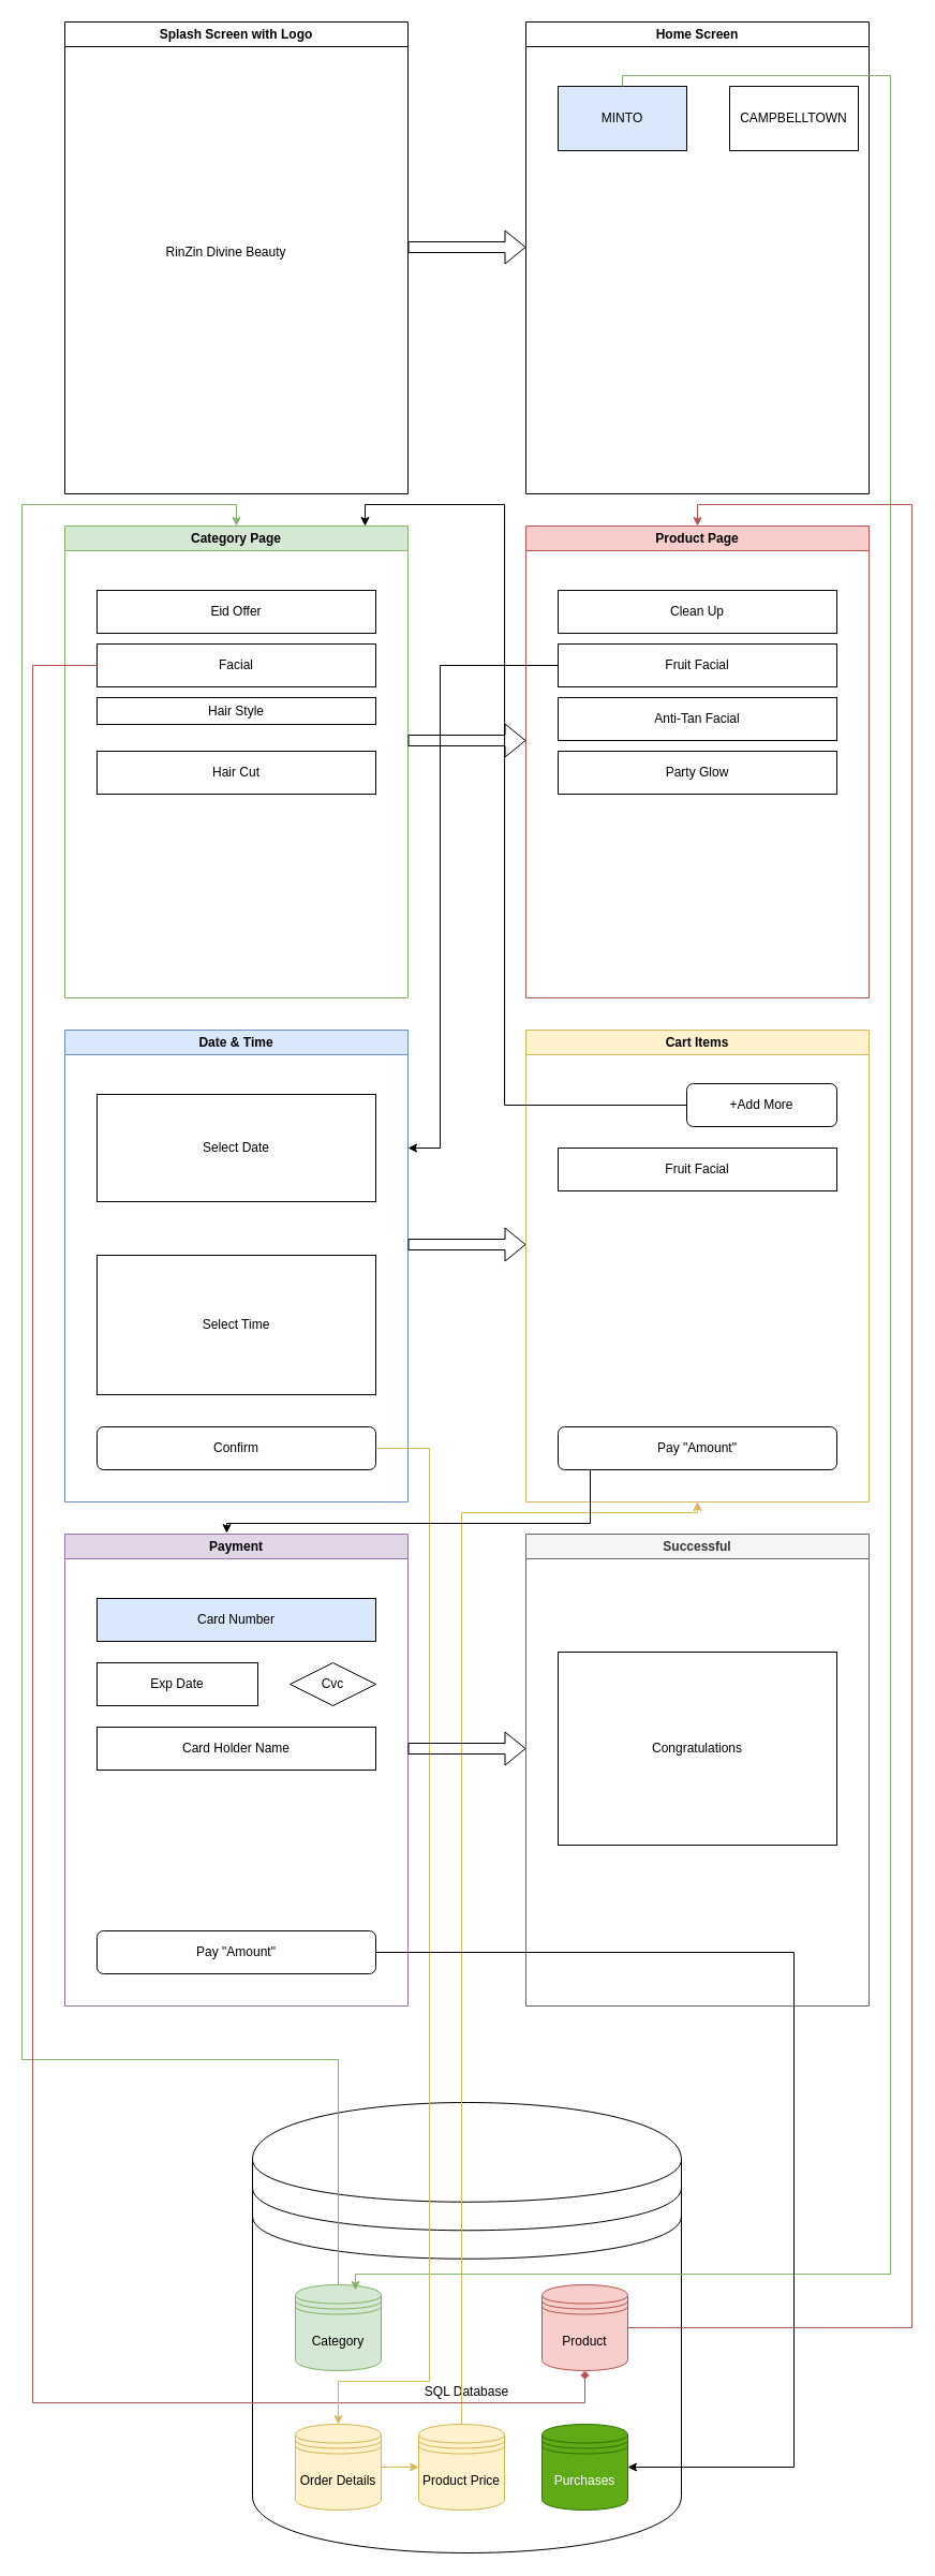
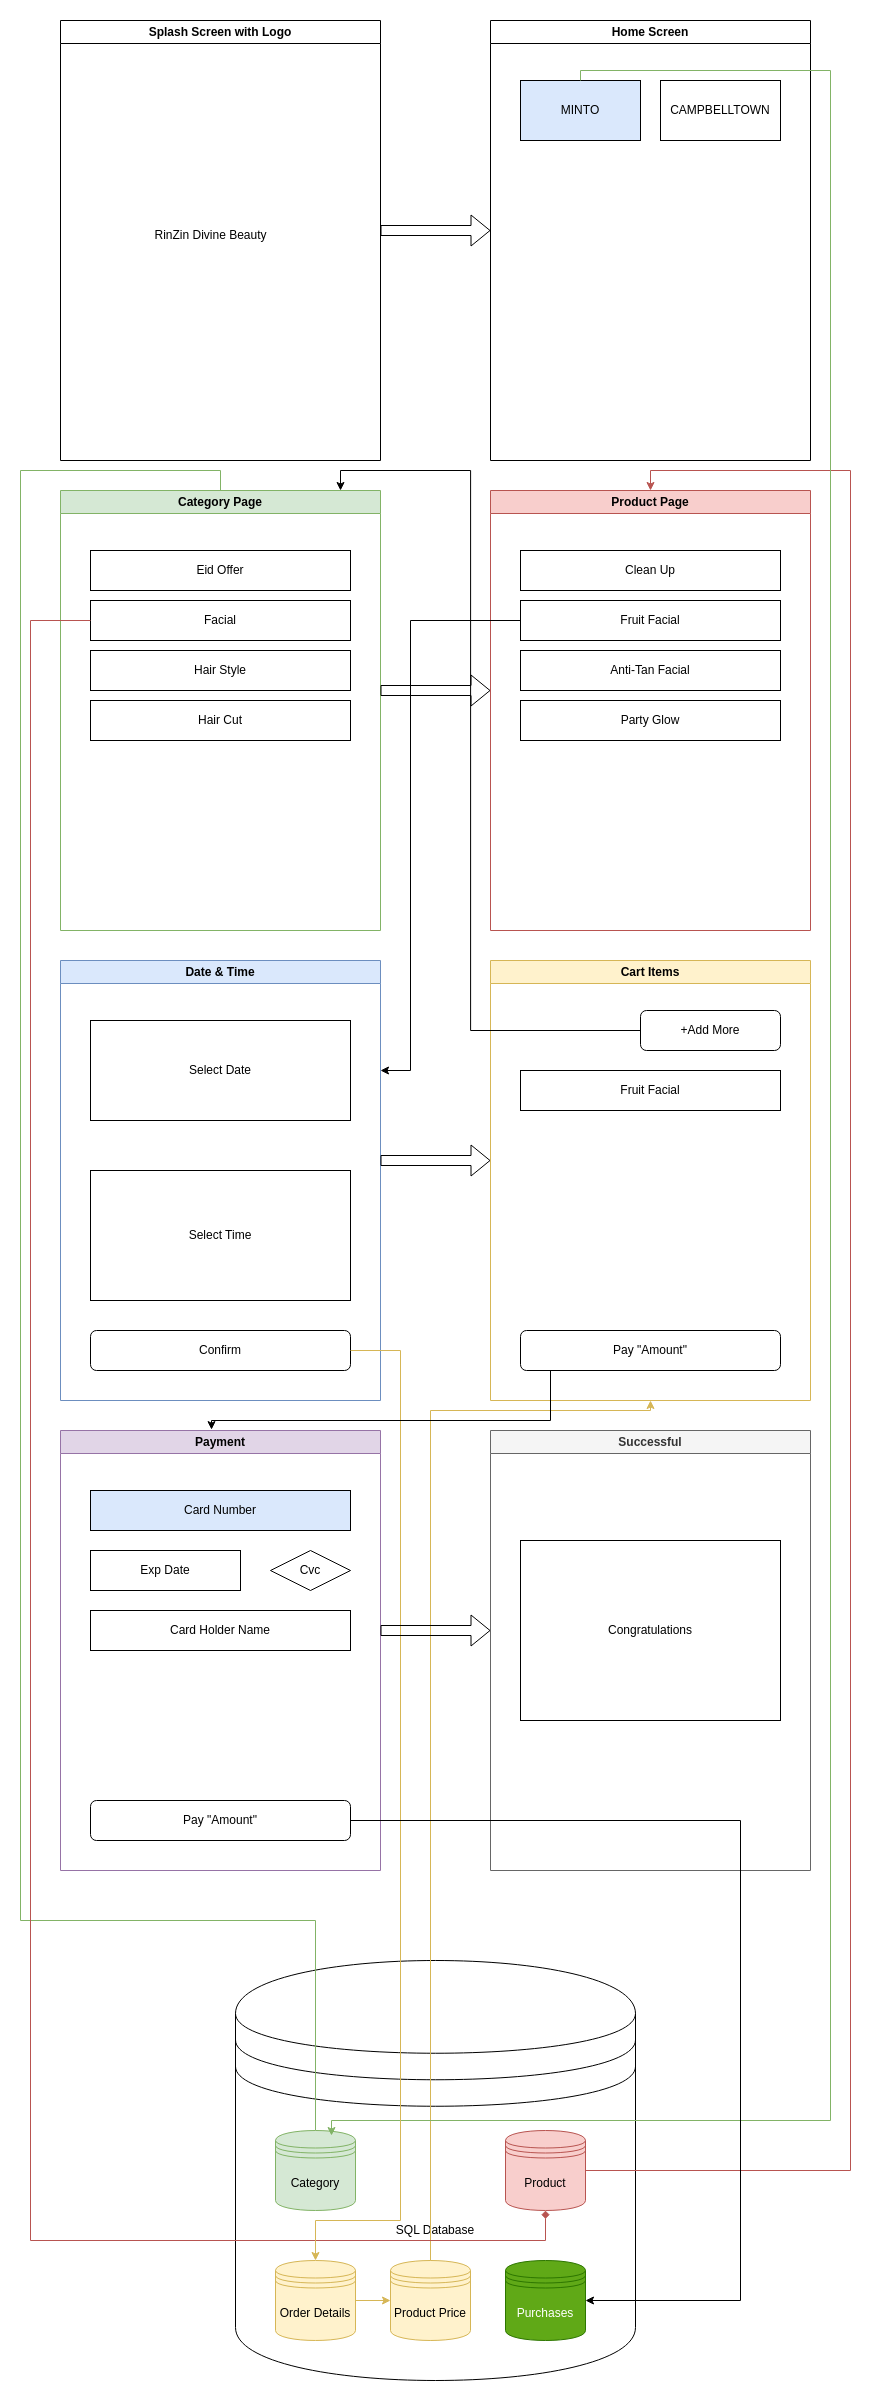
- <mxCell id="14" value="CAMPBELLTOWN" style="whiteSpace=wrap;html=1;" vertex="1" parent="12"><mxGeometry x="190" y="60" width="120" height="60" as="geometry" /></mxCell>
+ <mxCell id="14" value="CAMPBELLTOWN" style="whiteSpace=wrap;html=1;" vertex="1" parent="12"><mxGeometry x="170" y="60" width="120" height="60" as="geometry" /></mxCell>
- <mxCell id="3" style="edgeStyle=orthogonalEdgeStyle;rounded=0;orthogonalLoop=1;jettySize=auto;html=1;entryX=0.5;entryY=0;entryDx=0;entryDy=0;fillColor=#d5e8d4;strokeColor=#82b366;" edge="1" parent="1" source="4" target="17"><mxGeometry relative="1" as="geometry"><Array as="points"><mxPoint x="20" y="1920" /><mxPoint x="20" y="470" /><mxPoint x="220" y="470" /></Array></mxGeometry></mxCell>
+ <mxCell id="3" style="edgeStyle=orthogonalEdgeStyle;rounded=0;orthogonalLoop=1;jettySize=auto;html=1;entryX=0.5;entryY=0;entryDx=0;entryDy=0;fillColor=#d5e8d4;strokeColor=#82b366;endArrow=none;" edge="1" parent="1" source="4" target="17"><mxGeometry relative="1" as="geometry"><Array as="points"><mxPoint x="20" y="1920" /><mxPoint x="20" y="470" /><mxPoint x="220" y="470" /></Array></mxGeometry></mxCell>
- <mxCell id="20" value="Hair Style" style="whiteSpace=wrap;html=1;" vertex="1" parent="17"><mxGeometry x="30" y="160" width="260" height="25" as="geometry" /></mxCell>
+ <mxCell id="20" value="Hair Style" style="whiteSpace=wrap;html=1;" vertex="1" parent="17"><mxGeometry x="30" y="160" width="260" height="40" as="geometry" /></mxCell>
